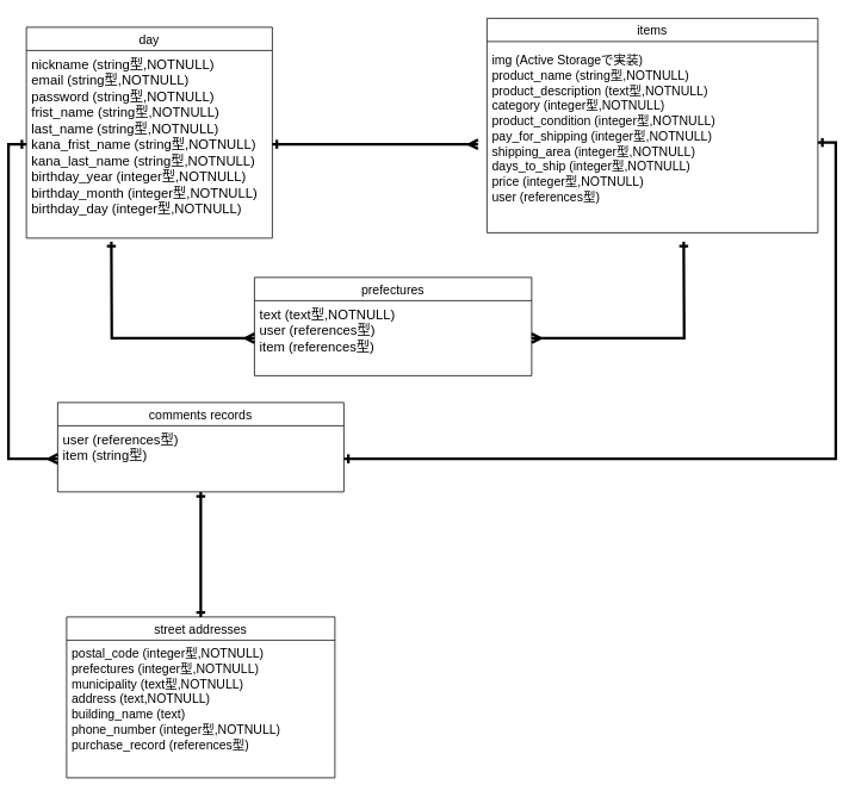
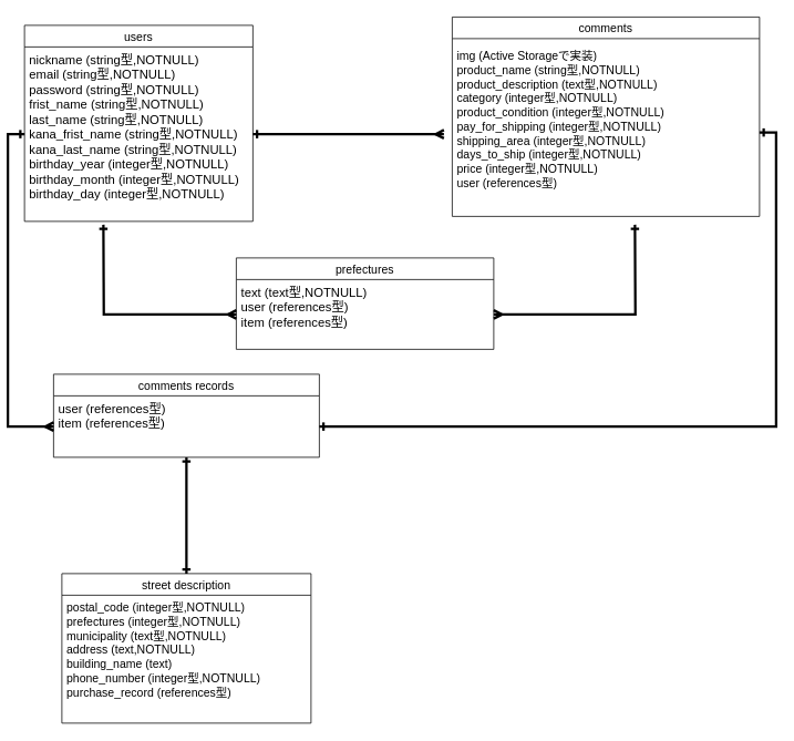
- <mxCell id="4" value="items" style="swimlane;fontStyle=0;childLayout=stackLayout;horizontal=1;startSize=26;horizontalStack=0;resizeParent=1;resizeParentMax=0;resizeLast=0;collapsible=1;marginBottom=0;align=center;fontSize=14;" parent="1" vertex="1"><mxGeometry x="535" y="20" width="370" height="240" as="geometry" /></mxCell>
+ <mxCell id="4" value="comments" style="swimlane;fontStyle=0;childLayout=stackLayout;horizontal=1;startSize=26;horizontalStack=0;resizeParent=1;resizeParentMax=0;resizeLast=0;collapsible=1;marginBottom=0;align=center;fontSize=14;" parent="1" vertex="1"><mxGeometry x="535" y="20" width="370" height="240" as="geometry" /></mxCell>
- <mxCell id="2" value="day" style="swimlane;fontStyle=0;childLayout=stackLayout;horizontal=1;startSize=26;horizontalStack=0;resizeParent=1;resizeParentMax=0;resizeLast=0;collapsible=1;marginBottom=0;align=center;fontSize=14;" parent="1" vertex="1"><mxGeometry x="20" y="30" width="275" height="236" as="geometry" /></mxCell>
+ <mxCell id="2" value="users" style="swimlane;fontStyle=0;childLayout=stackLayout;horizontal=1;startSize=26;horizontalStack=0;resizeParent=1;resizeParentMax=0;resizeLast=0;collapsible=1;marginBottom=0;align=center;fontSize=14;" parent="1" vertex="1"><mxGeometry x="20" y="30" width="275" height="236" as="geometry" /></mxCell>
- <mxCell id="9" value="user (references型)&#10;item (string型)" style="text;strokeColor=none;fillColor=none;spacingLeft=4;spacingRight=4;overflow=hidden;rotatable=0;points=[[0,0.5],[1,0.5]];portConstraint=eastwest;fontSize=15;" parent="8" vertex="1"><mxGeometry y="26" width="320" height="74" as="geometry" /></mxCell>
+ <mxCell id="9" value="user (references型)&#10;item (references型)" style="text;strokeColor=none;fillColor=none;spacingLeft=4;spacingRight=4;overflow=hidden;rotatable=0;points=[[0,0.5],[1,0.5]];portConstraint=eastwest;fontSize=15;" parent="8" vertex="1"><mxGeometry y="26" width="320" height="74" as="geometry" /></mxCell>
- <mxCell id="10" value="street addresses" style="swimlane;fontStyle=0;childLayout=stackLayout;horizontal=1;startSize=26;horizontalStack=0;resizeParent=1;resizeParentMax=0;resizeLast=0;collapsible=1;marginBottom=0;align=center;fontSize=14;" parent="1" vertex="1"><mxGeometry x="65" y="690" width="300" height="180" as="geometry" /></mxCell>
+ <mxCell id="10" value="street description" style="swimlane;fontStyle=0;childLayout=stackLayout;horizontal=1;startSize=26;horizontalStack=0;resizeParent=1;resizeParentMax=0;resizeLast=0;collapsible=1;marginBottom=0;align=center;fontSize=14;" parent="1" vertex="1"><mxGeometry x="65" y="690" width="300" height="180" as="geometry" /></mxCell>
